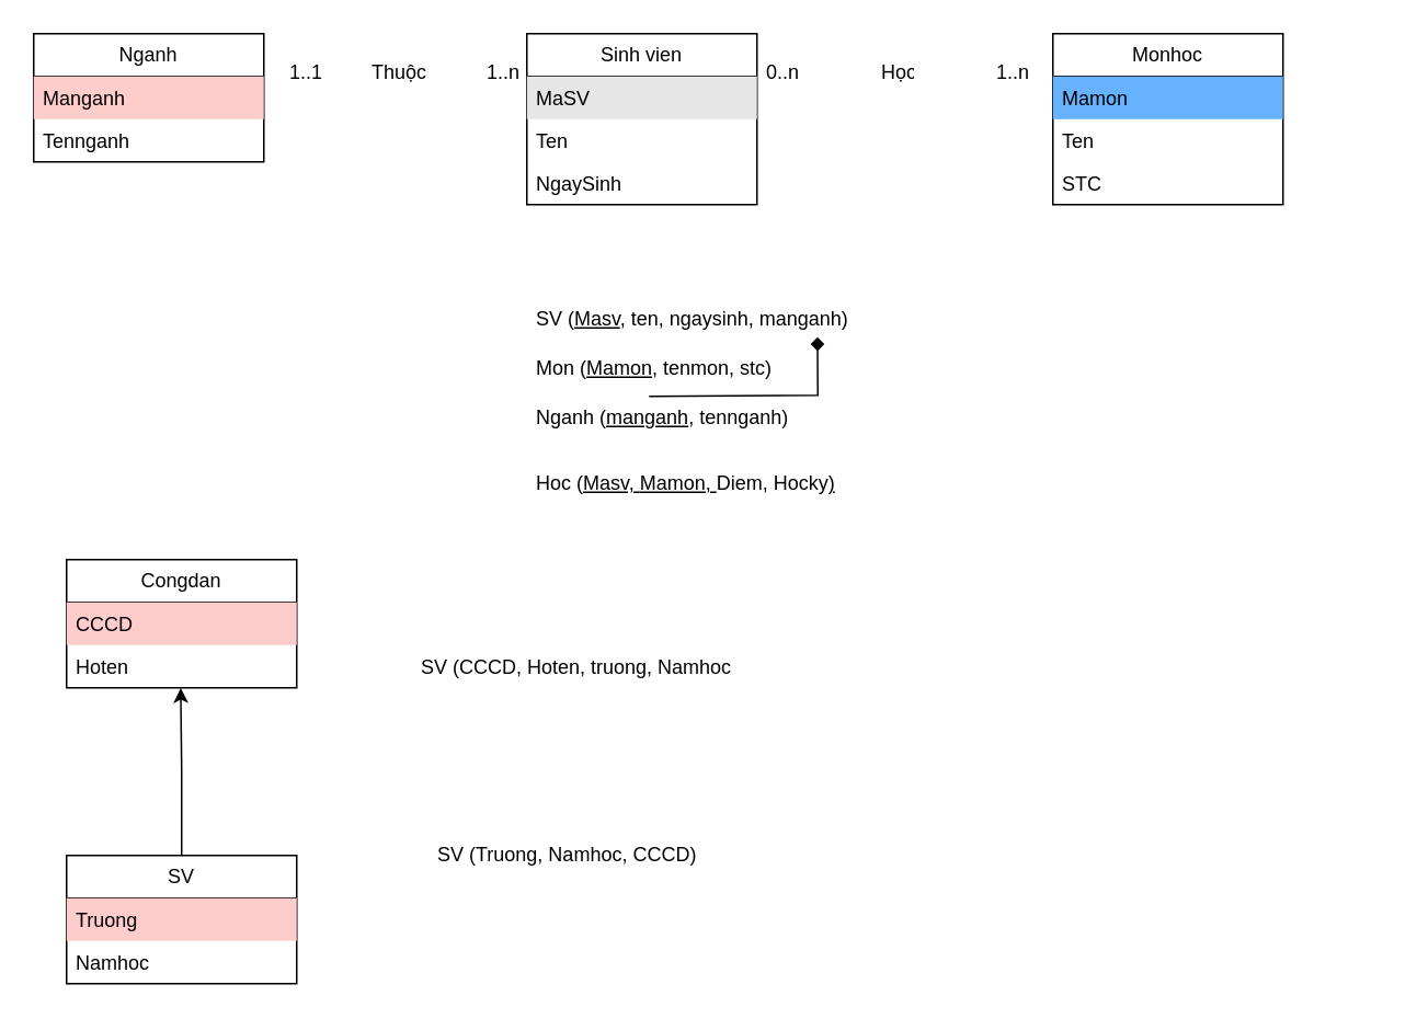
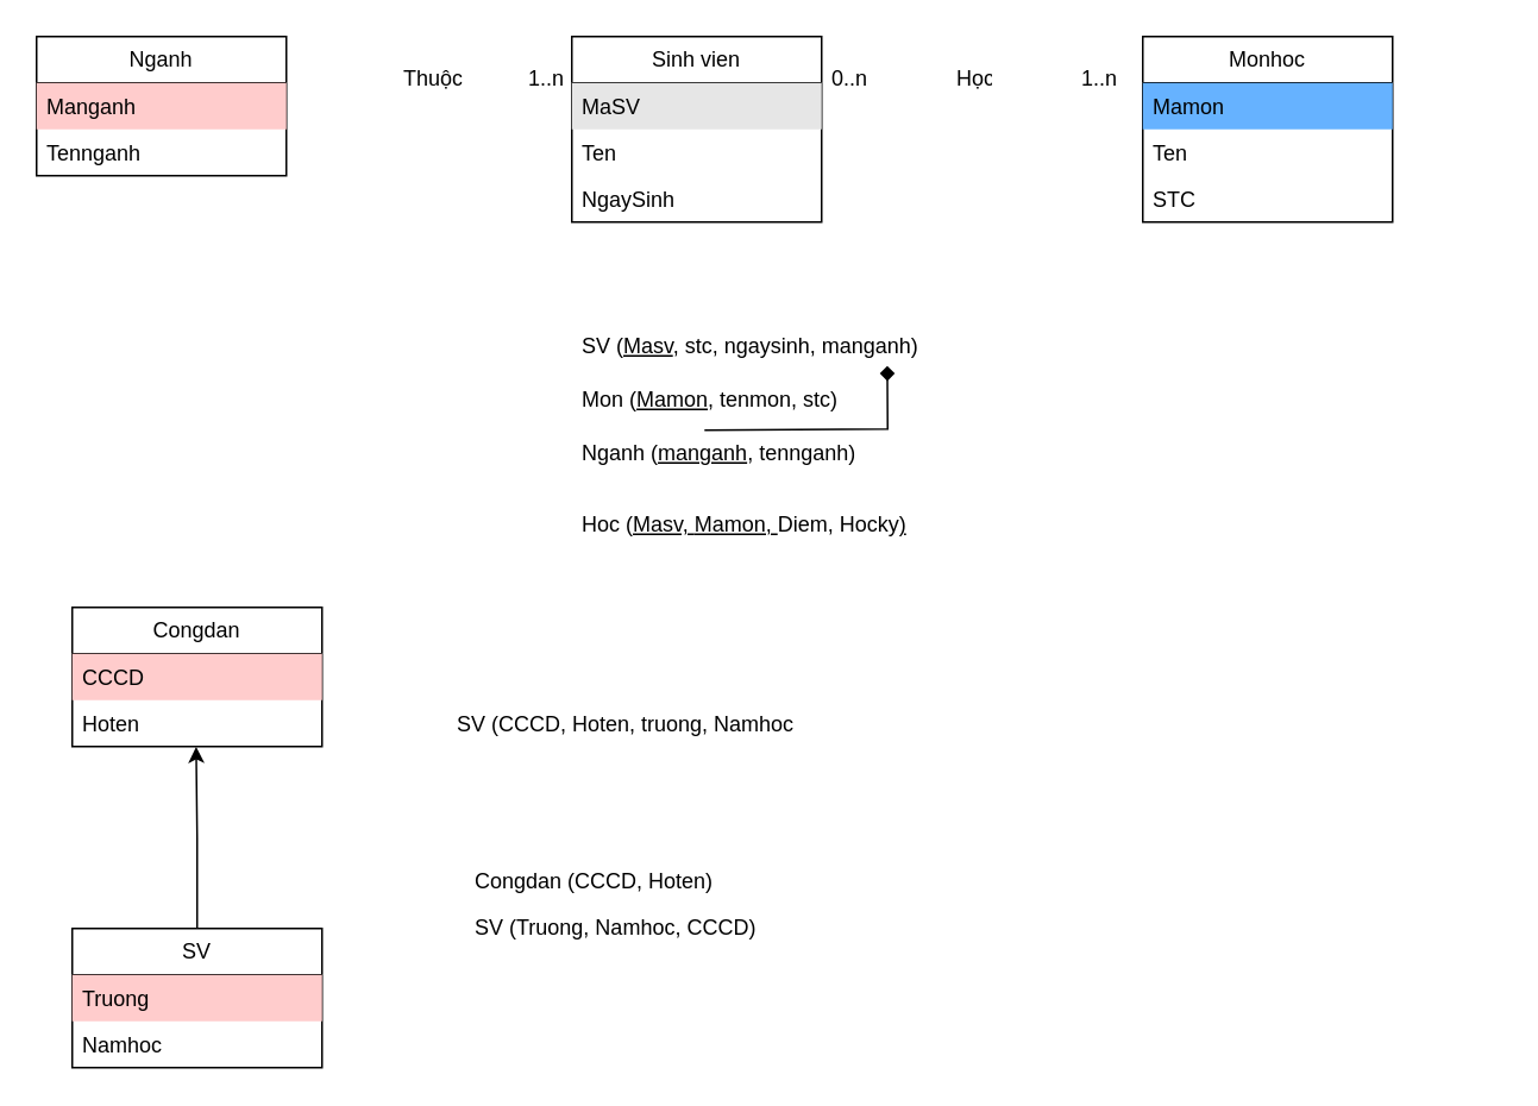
- <mxCell id="18" value="1..1" style="text;strokeColor=none;fillColor=none;align=left;verticalAlign=top;spacingLeft=4;spacingRight=4;overflow=hidden;rotatable=0;points=[[0,0.5],[1,0.5]];portConstraint=eastwest;whiteSpace=wrap;html=1;" parent="1" vertex="1"><mxGeometry x="170" y="30" width="30" height="26" as="geometry" /></mxCell>
- <mxCell id="19" value="SV (&lt;u&gt;Masv&lt;/u&gt;, ten, ngaysinh, manganh)" style="text;strokeColor=none;fillColor=none;align=left;verticalAlign=top;spacingLeft=4;spacingRight=4;overflow=hidden;rotatable=0;points=[[0,0.5],[1,0.5]];portConstraint=eastwest;whiteSpace=wrap;html=1;" parent="1" vertex="1"><mxGeometry x="320" y="180" width="520" height="26" as="geometry" /></mxCell>
+ <mxCell id="19" value="SV (&lt;u&gt;Masv&lt;/u&gt;, stc, ngaysinh, manganh)" style="text;strokeColor=none;fillColor=none;align=left;verticalAlign=top;spacingLeft=4;spacingRight=4;overflow=hidden;rotatable=0;points=[[0,0.5],[1,0.5]];portConstraint=eastwest;whiteSpace=wrap;html=1;" parent="1" vertex="1"><mxGeometry x="320" y="180" width="520" height="26" as="geometry" /></mxCell>
+ <mxCell id="32" value="Congdan (CCCD, Hoten)" style="text;strokeColor=none;fillColor=none;align=left;verticalAlign=top;spacingLeft=4;spacingRight=4;overflow=hidden;rotatable=0;points=[[0,0.5],[1,0.5]];portConstraint=eastwest;whiteSpace=wrap;html=1;" parent="1" vertex="1"><mxGeometry x="260" y="480" width="520" height="26" as="geometry" /></mxCell>
